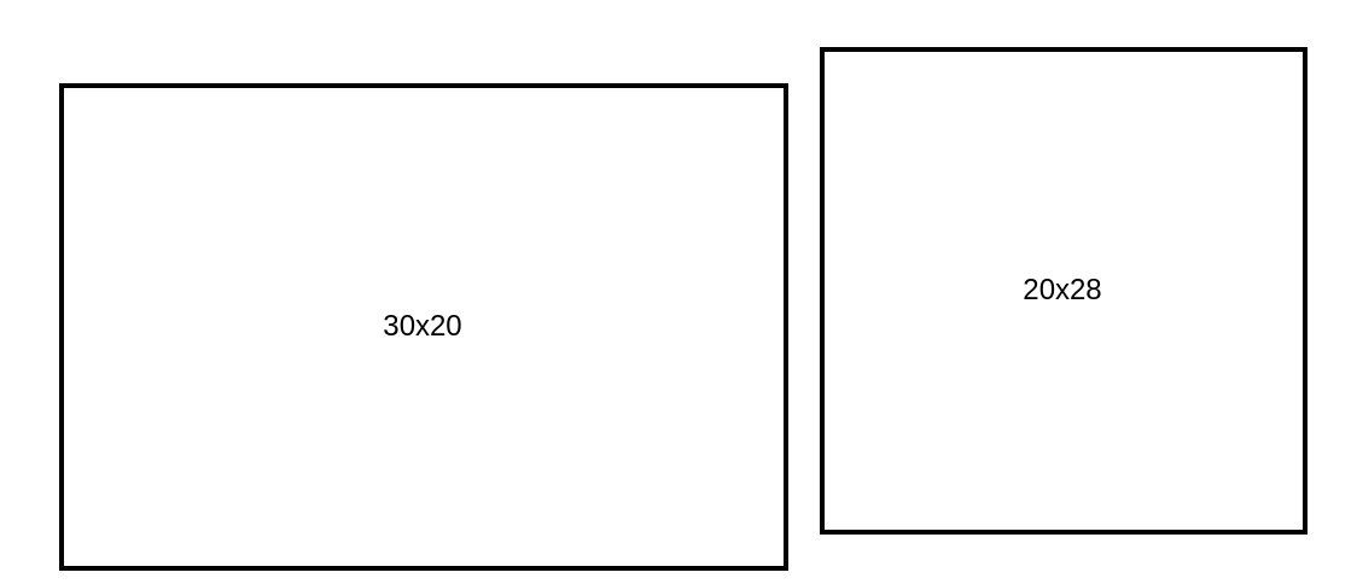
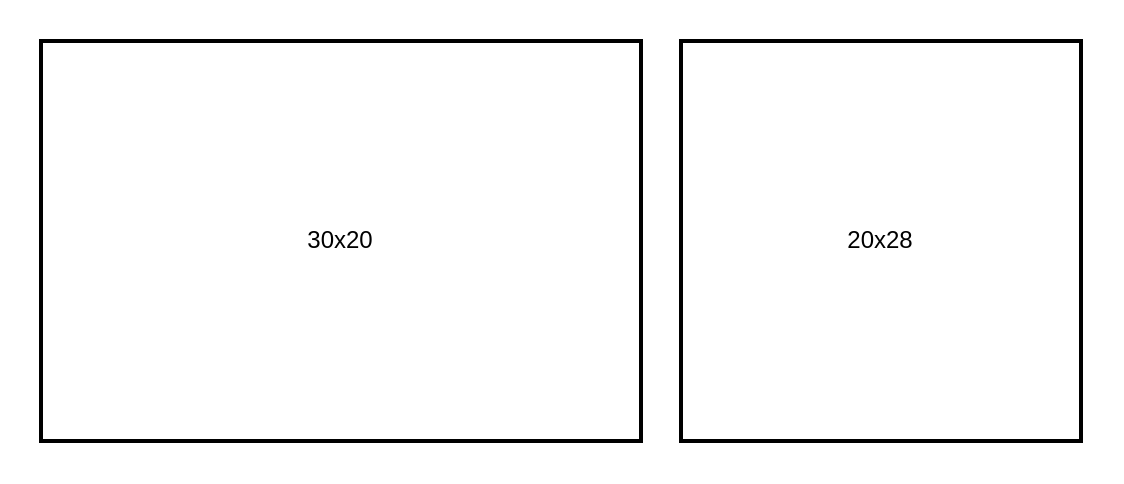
- <mxCell id="2" value="30x20" style="rounded=0;whiteSpace=wrap;html=1;strokeWidth=2;" vertex="1" parent="1"><mxGeometry x="25" y="35" width="300" height="200" as="geometry" /></mxCell>
+ <mxCell id="2" value="30x20" style="rounded=0;whiteSpace=wrap;html=1;strokeWidth=2;" vertex="1" parent="1"><mxGeometry x="20" y="20" width="300" height="200" as="geometry" /></mxCell>
